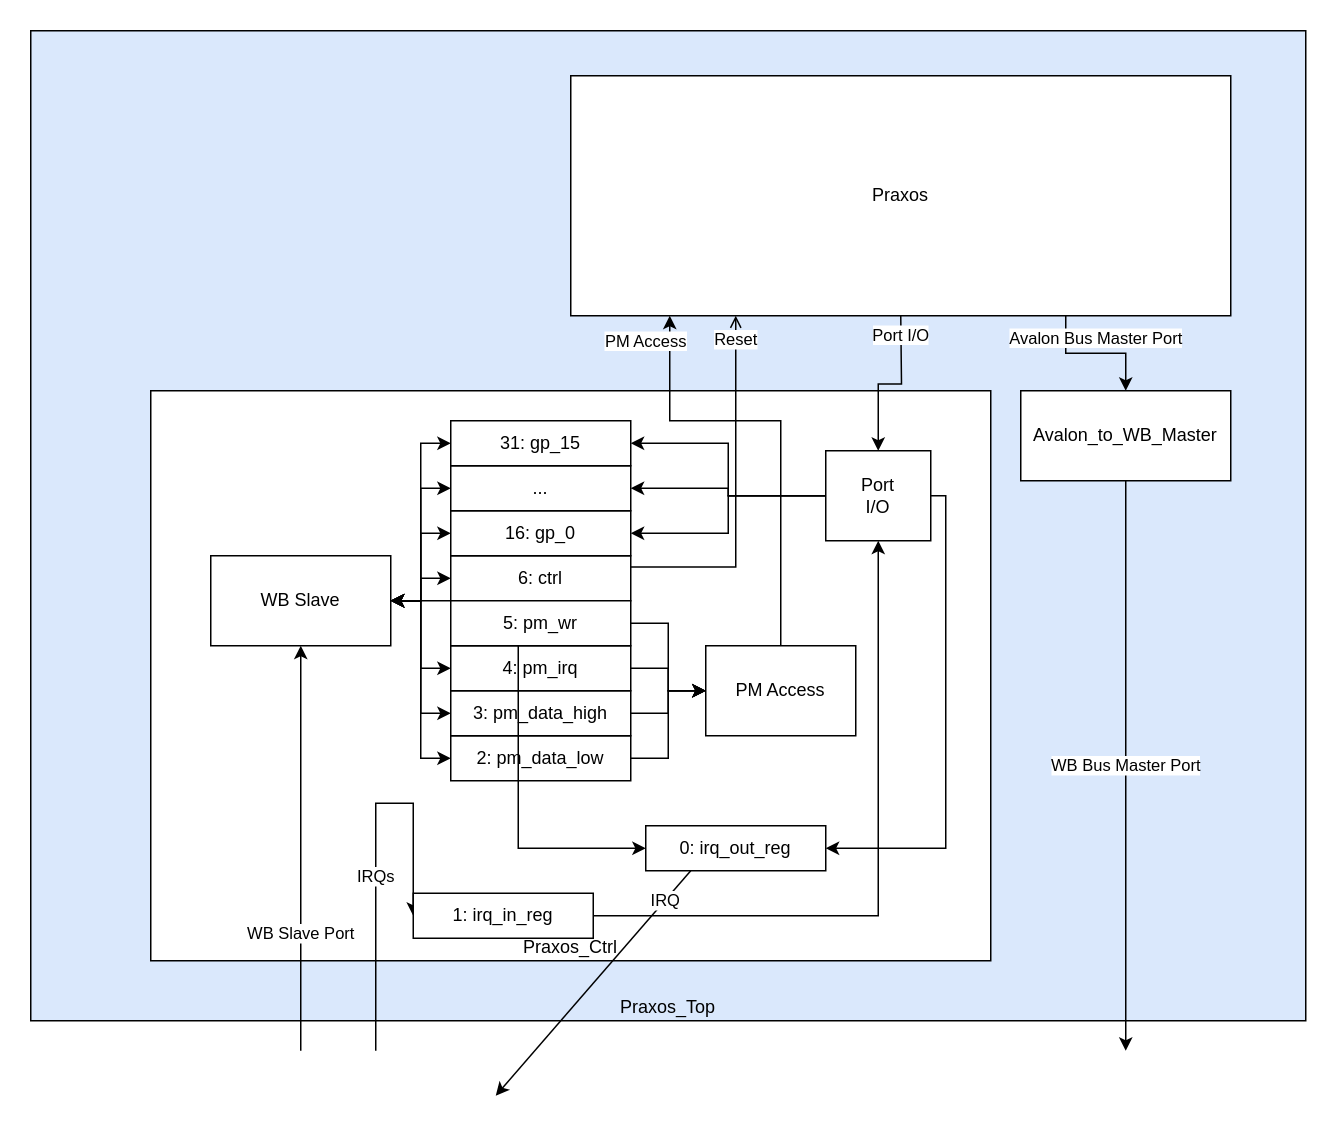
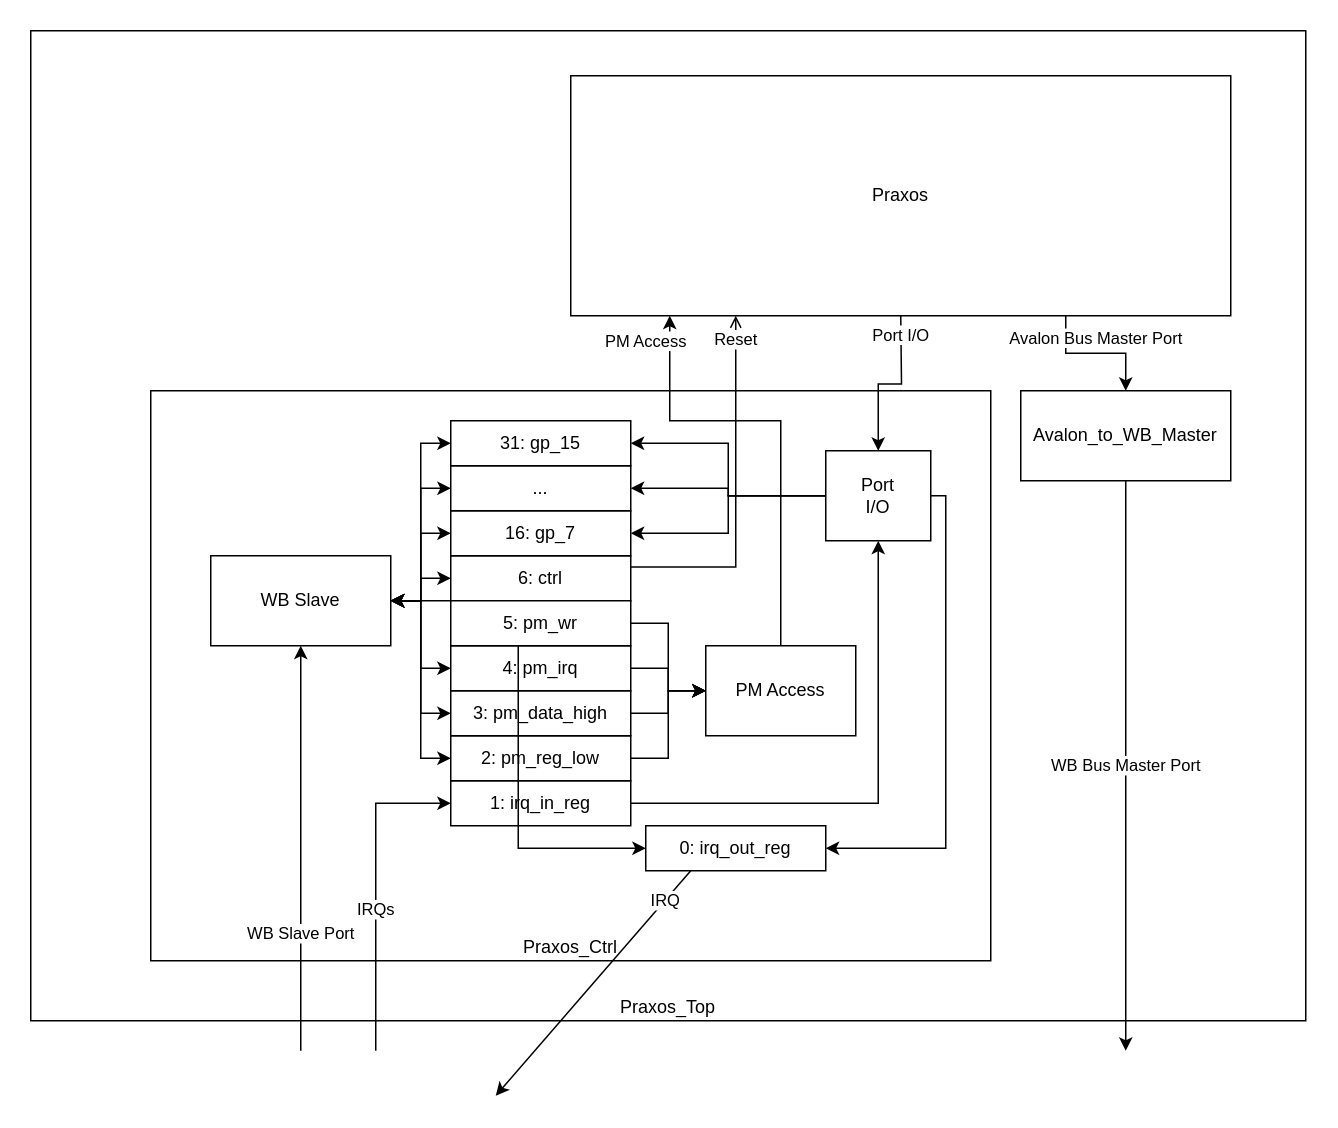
- <mxCell id="19" value="16: gp_0" style="rounded=0;whiteSpace=wrap;html=1;" parent="1" vertex="1"><mxGeometry y="340" width="120" height="30" as="geometry" x="300" /></mxCell>
+ <mxCell id="19" value="16: gp_7" style="rounded=0;whiteSpace=wrap;html=1;" parent="1" vertex="1"><mxGeometry y="340" width="120" height="30" as="geometry" x="300" /></mxCell>
- <mxCell id="15" value="2: pm_data_low" style="rounded=0;whiteSpace=wrap;html=1;" parent="1" vertex="1"><mxGeometry y="490" width="120" height="30" as="geometry" x="300" /></mxCell>
+ <mxCell id="15" value="2: pm_reg_low" style="rounded=0;whiteSpace=wrap;html=1;" parent="1" vertex="1"><mxGeometry y="490" width="120" height="30" as="geometry" x="300" /></mxCell>
- <mxCell id="14" value="1: irq_in_reg" style="rounded=0;whiteSpace=wrap;html=1;" parent="1" vertex="1"><mxGeometry x="275" y="595" width="120" height="30" as="geometry" /></mxCell>
+ <mxCell id="14" value="1: irq_in_reg" style="rounded=0;whiteSpace=wrap;html=1;" parent="1" vertex="1"><mxGeometry y="520" width="120" height="30" as="geometry" x="300" /></mxCell>
- <mxCell id="2" value="Praxos_Top" style="rounded=0;whiteSpace=wrap;html=1;verticalAlign=bottom;fillColor=#dae8fc;" parent="1" vertex="1"><mxGeometry x="20" y="20" width="850" height="660" as="geometry" /></mxCell>
+ <mxCell id="2" value="Praxos_Top" style="rounded=0;whiteSpace=wrap;html=1;verticalAlign=bottom;" parent="1" vertex="1"><mxGeometry x="20" y="20" width="850" height="660" as="geometry" /></mxCell>
